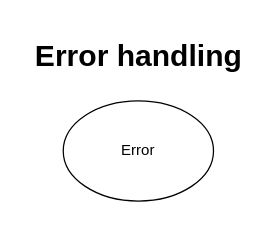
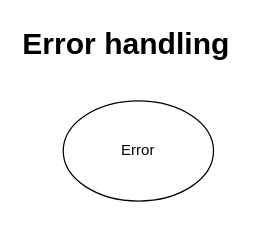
- <mxCell id="2" value="&lt;h1&gt;Error handling&lt;/h1&gt;" style="text;html=1;resizable=0;autosize=1;align=center;verticalAlign=middle;points=[];fillColor=none;strokeColor=none;rounded=0;" vertex="1" parent="1"><mxGeometry x="20" y="20" width="180" height="50" as="geometry" /></mxCell>
+ <mxCell id="2" value="&lt;h1&gt;Error handling&lt;/h1&gt;" style="text;html=1;resizable=0;autosize=1;align=center;verticalAlign=middle;points=[];fillColor=none;strokeColor=none;rounded=0;" vertex="1" parent="1"><mxGeometry x="10" y="10" width="180" height="50" as="geometry" /></mxCell>
